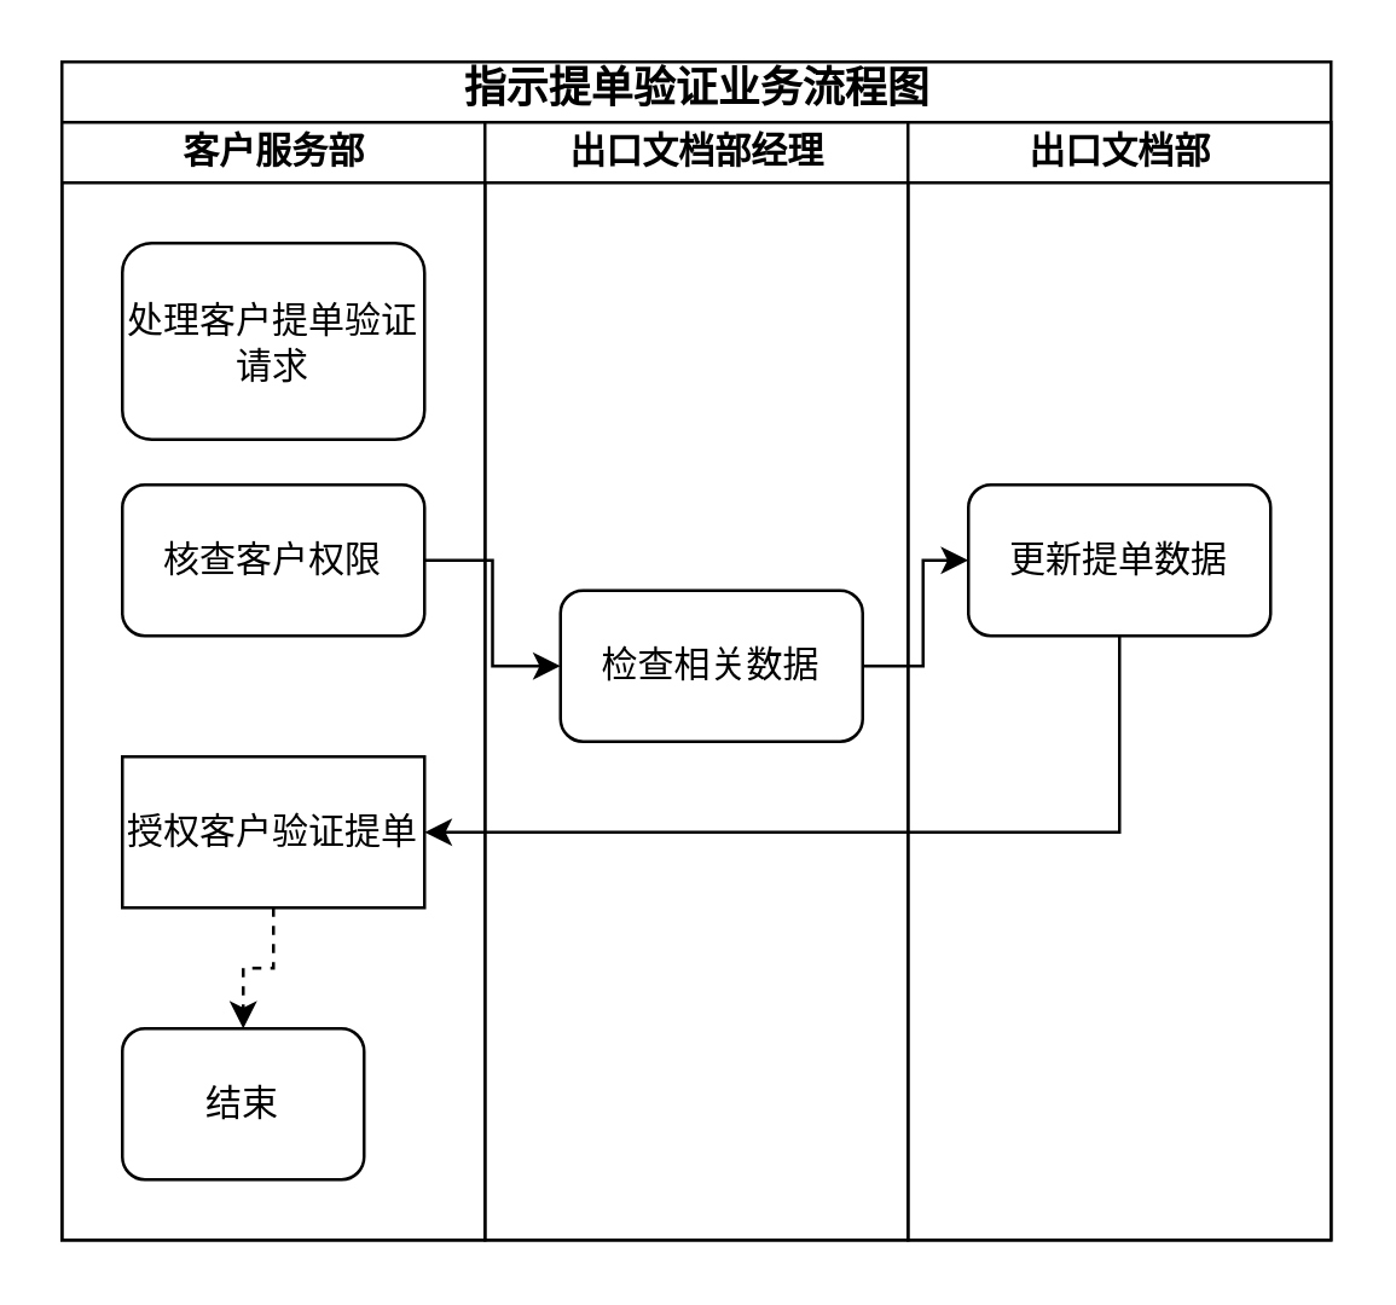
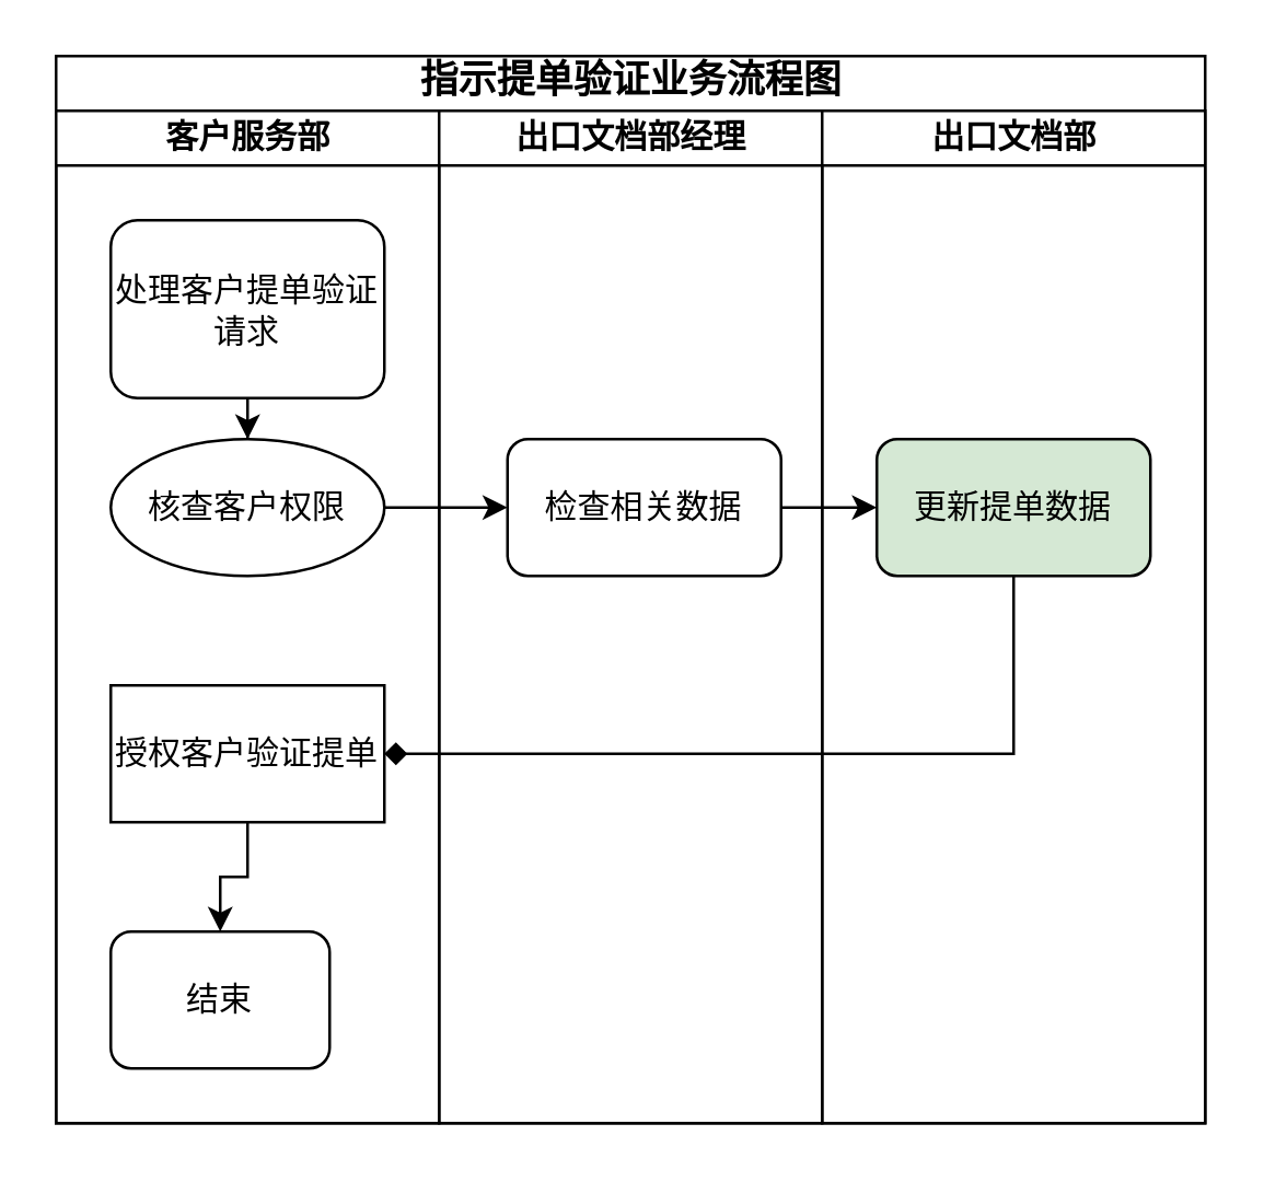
+ <mxCell id="4" style="edgeStyle=orthogonalEdgeStyle;rounded=0;orthogonalLoop=1;jettySize=auto;html=1;exitX=0.5;exitY=1;exitDx=0;exitDy=0;" edge="1" parent="3" source="5" target="9"><mxGeometry relative="1" as="geometry" /></mxCell>
- <mxCell id="9" value="核查客户权限" style="rounded=1;whiteSpace=wrap;html=1;" vertex="1" parent="3"><mxGeometry x="20" y="120" width="100" height="50" as="geometry" /></mxCell>
+ <mxCell id="9" value="核查客户权限" style="ellipse;whiteSpace=wrap;html=1;" vertex="1" parent="3"><mxGeometry x="20" y="120" width="100" height="50" as="geometry" /></mxCell>
- <mxCell id="14" value="更新提单数据" style="rounded=1;whiteSpace=wrap;html=1;" vertex="1" parent="13"><mxGeometry x="20" y="120" width="100" height="50" as="geometry" /></mxCell>
+ <mxCell id="14" value="更新提单数据" style="rounded=1;whiteSpace=wrap;html=1;fillColor=#d5e8d4;" vertex="1" parent="13"><mxGeometry x="20" y="120" width="100" height="50" as="geometry" /></mxCell>
- <mxCell id="11" value="检查相关数据" style="rounded=1;whiteSpace=wrap;html=1;" vertex="1" parent="10"><mxGeometry x="25" y="155" width="100" height="50" as="geometry" /></mxCell>
+ <mxCell id="11" value="检查相关数据" style="rounded=1;whiteSpace=wrap;html=1;" vertex="1" parent="10"><mxGeometry x="25" y="120" width="100" height="50" as="geometry" /></mxCell>
- <mxCell id="16" style="edgeStyle=orthogonalEdgeStyle;rounded=0;orthogonalLoop=1;jettySize=auto;html=1;exitX=0.5;exitY=1;exitDx=0;exitDy=0;entryX=1;entryY=0.5;entryDx=0;entryDy=0;" edge="1" parent="2" source="14" target="7"><mxGeometry relative="1" as="geometry" /></mxCell>
+ <mxCell id="16" style="edgeStyle=orthogonalEdgeStyle;rounded=0;orthogonalLoop=1;jettySize=auto;html=1;exitX=0.5;exitY=1;exitDx=0;exitDy=0;entryX=1;entryY=0.5;entryDx=0;entryDy=0;endArrow=diamond;" edge="1" parent="2" source="14" target="7"><mxGeometry relative="1" as="geometry" /></mxCell>
- <mxCell id="6" style="edgeStyle=orthogonalEdgeStyle;rounded=0;orthogonalLoop=1;jettySize=auto;html=1;exitX=0.5;exitY=1;exitDx=0;exitDy=0;entryX=0.5;entryY=0;entryDx=0;entryDy=0;dashed=1;" edge="1" parent="3" source="7" target="8"><mxGeometry relative="1" as="geometry" /></mxCell>
+ <mxCell id="6" style="edgeStyle=orthogonalEdgeStyle;rounded=0;orthogonalLoop=1;jettySize=auto;html=1;exitX=0.5;exitY=1;exitDx=0;exitDy=0;entryX=0.5;entryY=0;entryDx=0;entryDy=0;" edge="1" parent="3" source="7" target="8"><mxGeometry relative="1" as="geometry" /></mxCell>
